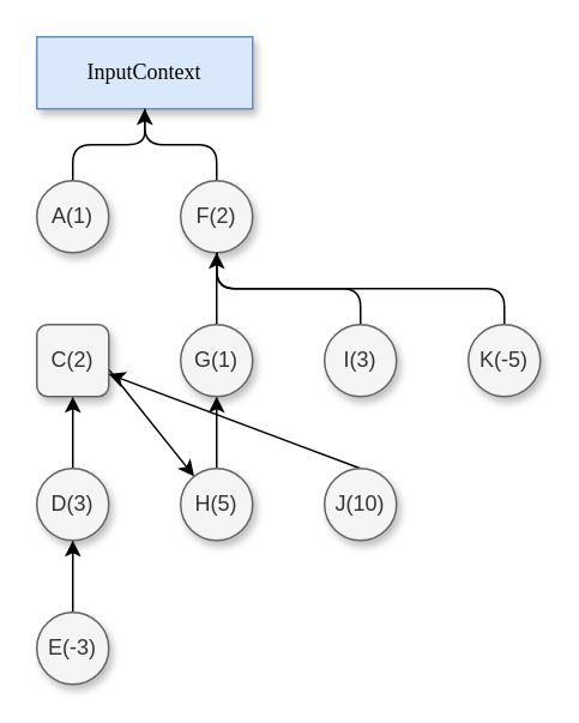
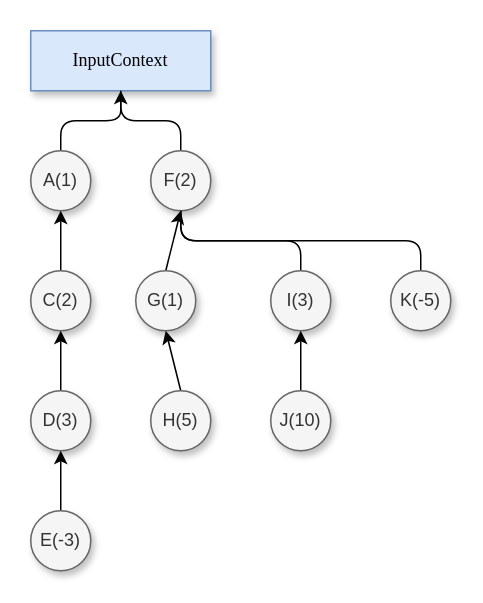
- <mxCell id="8" value="C(2)" style="whiteSpace=wrap;html=1;fillColor=#f5f5f5;strokeColor=#666666;shadow=1;fontSize=12;fontColor=#333333;rounded=1;" parent="1" vertex="1"><mxGeometry x="20" y="180" width="40" height="40" as="geometry" /></mxCell>
+ <mxCell id="8" value="C(2)" style="ellipse;whiteSpace=wrap;html=1;fillColor=#f5f5f5;strokeColor=#666666;shadow=1;fontSize=12;fontColor=#333333;" parent="1" vertex="1"><mxGeometry x="20" y="180" width="40" height="40" as="geometry" /></mxCell>
- <mxCell id="10" value="G(1)" style="ellipse;whiteSpace=wrap;html=1;fillColor=#f5f5f5;strokeColor=#666666;shadow=1;fontSize=12;fontColor=#333333;" parent="1" vertex="1"><mxGeometry x="100" y="180" width="40" height="40" as="geometry" /></mxCell>
+ <mxCell id="10" value="G(1)" style="ellipse;whiteSpace=wrap;html=1;fillColor=#f5f5f5;strokeColor=#666666;shadow=1;fontSize=12;fontColor=#333333;" parent="1" vertex="1"><mxGeometry x="90" y="180" width="40" height="40" as="geometry" /></mxCell>
- <mxCell id="7" style="edgeStyle=none;html=1;exitX=0.5;exitY=0;exitDx=0;exitDy=0;fontFamily=Lucida Console;fontSize=12;" parent="1" source="8" target="20" edge="1"><mxGeometry relative="1" as="geometry" /></mxCell>
+ <mxCell id="7" style="edgeStyle=none;html=1;exitX=0.5;exitY=0;exitDx=0;exitDy=0;entryX=0.5;entryY=1;entryDx=0;entryDy=0;fontFamily=Lucida Console;fontSize=12;" parent="1" source="8" target="4" edge="1"><mxGeometry relative="1" as="geometry" /></mxCell>
- <mxCell id="15" style="edgeStyle=none;html=1;exitX=0.5;exitY=0;exitDx=0;exitDy=0;fontFamily=Lucida Console;fontSize=12;" parent="1" source="16" target="8" edge="1"><mxGeometry relative="1" as="geometry" /></mxCell>
+ <mxCell id="15" style="edgeStyle=none;html=1;exitX=0.5;exitY=0;exitDx=0;exitDy=0;entryX=0.5;entryY=1;entryDx=0;entryDy=0;fontFamily=Lucida Console;fontSize=12;" parent="1" source="16" target="12" edge="1"><mxGeometry relative="1" as="geometry" /></mxCell>
